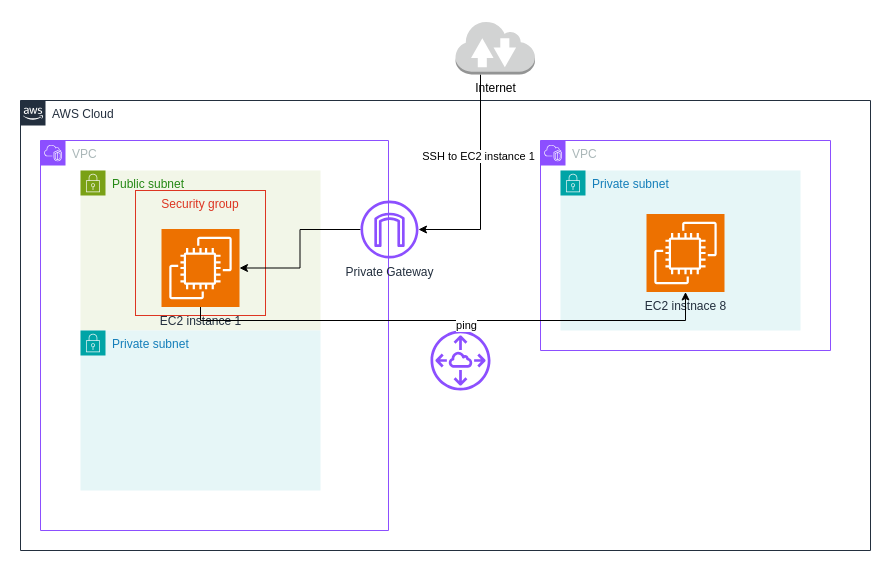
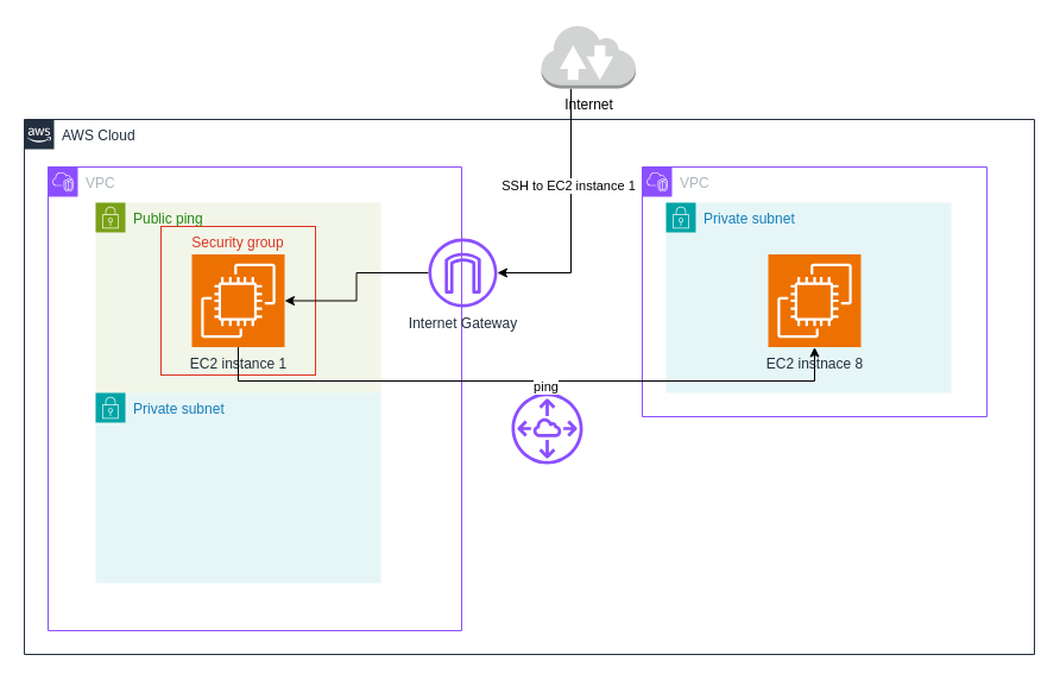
- <mxCell id="2" value="Public subnet" style="points=[[0,0],[0.25,0],[0.5,0],[0.75,0],[1,0],[1,0.25],[1,0.5],[1,0.75],[1,1],[0.75,1],[0.5,1],[0.25,1],[0,1],[0,0.75],[0,0.5],[0,0.25]];outlineConnect=0;gradientColor=none;html=1;whiteSpace=wrap;fontSize=12;fontStyle=0;container=1;pointerEvents=0;collapsible=0;recursiveResize=0;shape=mxgraph.aws4.group;grIcon=mxgraph.aws4.group_security_group;grStroke=0;strokeColor=#7AA116;fillColor=#F2F6E8;verticalAlign=top;align=left;spacingLeft=30;fontColor=#248814;dashed=0;" parent="1" vertex="1"><mxGeometry x="80" y="170" width="240" height="160" as="geometry" /></mxCell>
+ <mxCell id="2" value="Public ping" style="points=[[0,0],[0.25,0],[0.5,0],[0.75,0],[1,0],[1,0.25],[1,0.5],[1,0.75],[1,1],[0.75,1],[0.5,1],[0.25,1],[0,1],[0,0.75],[0,0.5],[0,0.25]];outlineConnect=0;gradientColor=none;html=1;whiteSpace=wrap;fontSize=12;fontStyle=0;container=1;pointerEvents=0;collapsible=0;recursiveResize=0;shape=mxgraph.aws4.group;grIcon=mxgraph.aws4.group_security_group;grStroke=0;strokeColor=#7AA116;fillColor=#F2F6E8;verticalAlign=top;align=left;spacingLeft=30;fontColor=#248814;dashed=0;" parent="1" vertex="1"><mxGeometry x="80" y="170" width="240" height="160" as="geometry" /></mxCell>
- <mxCell id="4" value="EC2 instance 1" style="sketch=0;points=[[0,0,0],[0.25,0,0],[0.5,0,0],[0.75,0,0],[1,0,0],[0,1,0],[0.25,1,0],[0.5,1,0],[0.75,1,0],[1,1,0],[0,0.25,0],[0,0.5,0],[0,0.75,0],[1,0.25,0],[1,0.5,0],[1,0.75,0]];outlineConnect=0;fontColor=#232F3E;fillColor=#ED7100;strokeColor=#ffffff;dashed=0;verticalLabelPosition=bottom;verticalAlign=top;align=center;html=1;fontSize=12;fontStyle=0;aspect=fixed;shape=mxgraph.aws4.resourceIcon;resIcon=mxgraph.aws4.ec2;" parent="2" vertex="1"><mxGeometry x="81" y="58.5" width="78" height="78" as="geometry" /></mxCell>
+ <mxCell id="4" value="EC2 instance 1" style="sketch=0;points=[[0,0,0],[0.25,0,0],[0.5,0,0],[0.75,0,0],[1,0,0],[0,1,0],[0.25,1,0],[0.5,1,0],[0.75,1,0],[1,1,0],[0,0.25,0],[0,0.5,0],[0,0.75,0],[1,0.25,0],[1,0.5,0],[1,0.75,0]];outlineConnect=0;fontColor=#232F3E;fillColor=#ED7100;strokeColor=#ffffff;dashed=0;verticalLabelPosition=bottom;verticalAlign=top;align=center;html=1;fontSize=12;fontStyle=0;aspect=fixed;shape=mxgraph.aws4.resourceIcon;resIcon=mxgraph.aws4.ec2;" parent="2" vertex="1"><mxGeometry x="81" y="43.5" width="78" height="78" as="geometry" /></mxCell>
- <mxCell id="13" value="Private Gateway" style="sketch=0;outlineConnect=0;fontColor=#232F3E;gradientColor=none;fillColor=#8C4FFF;strokeColor=none;dashed=0;verticalLabelPosition=bottom;verticalAlign=top;align=center;html=1;fontSize=12;fontStyle=0;aspect=fixed;pointerEvents=1;shape=mxgraph.aws4.internet_gateway;" parent="1" vertex="1"><mxGeometry x="360" y="200" width="58" height="58" as="geometry" /></mxCell>
+ <mxCell id="13" value="Internet Gateway" style="sketch=0;outlineConnect=0;fontColor=#232F3E;gradientColor=none;fillColor=#8C4FFF;strokeColor=none;dashed=0;verticalLabelPosition=bottom;verticalAlign=top;align=center;html=1;fontSize=12;fontStyle=0;aspect=fixed;pointerEvents=1;shape=mxgraph.aws4.internet_gateway;" parent="1" vertex="1"><mxGeometry x="360" y="200" width="58" height="58" as="geometry" /></mxCell>
